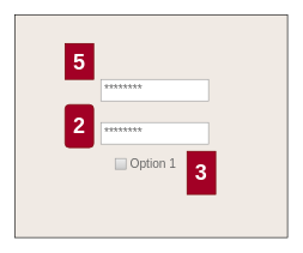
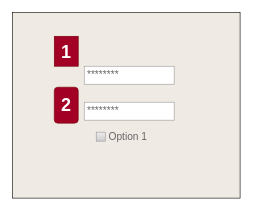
- <mxCell id="3" value="5" style="rounded=0;whiteSpace=wrap;html=1;fillColor=#a20025;strokeColor=#6F0000;fontColor=#ffffff;fontStyle=1;fontSize=30;" parent="1" vertex="1"><mxGeometry x="90" y="60" width="40" height="50" as="geometry" /></mxCell>
+ <mxCell id="3" value="1" style="rounded=0;whiteSpace=wrap;html=1;fillColor=#a20025;strokeColor=#6F0000;fontColor=#ffffff;fontStyle=1;fontSize=30;" parent="1" vertex="1"><mxGeometry x="90" y="60" width="40" height="50" as="geometry" /></mxCell>
- <mxCell id="5" value="3" style="rounded=0;whiteSpace=wrap;html=1;fillColor=#a20025;strokeColor=#6F0000;fontColor=#ffffff;fontStyle=1;fontSize=30;" parent="1" vertex="1"><mxGeometry x="260" y="210" width="40" height="60" as="geometry" /></mxCell>
